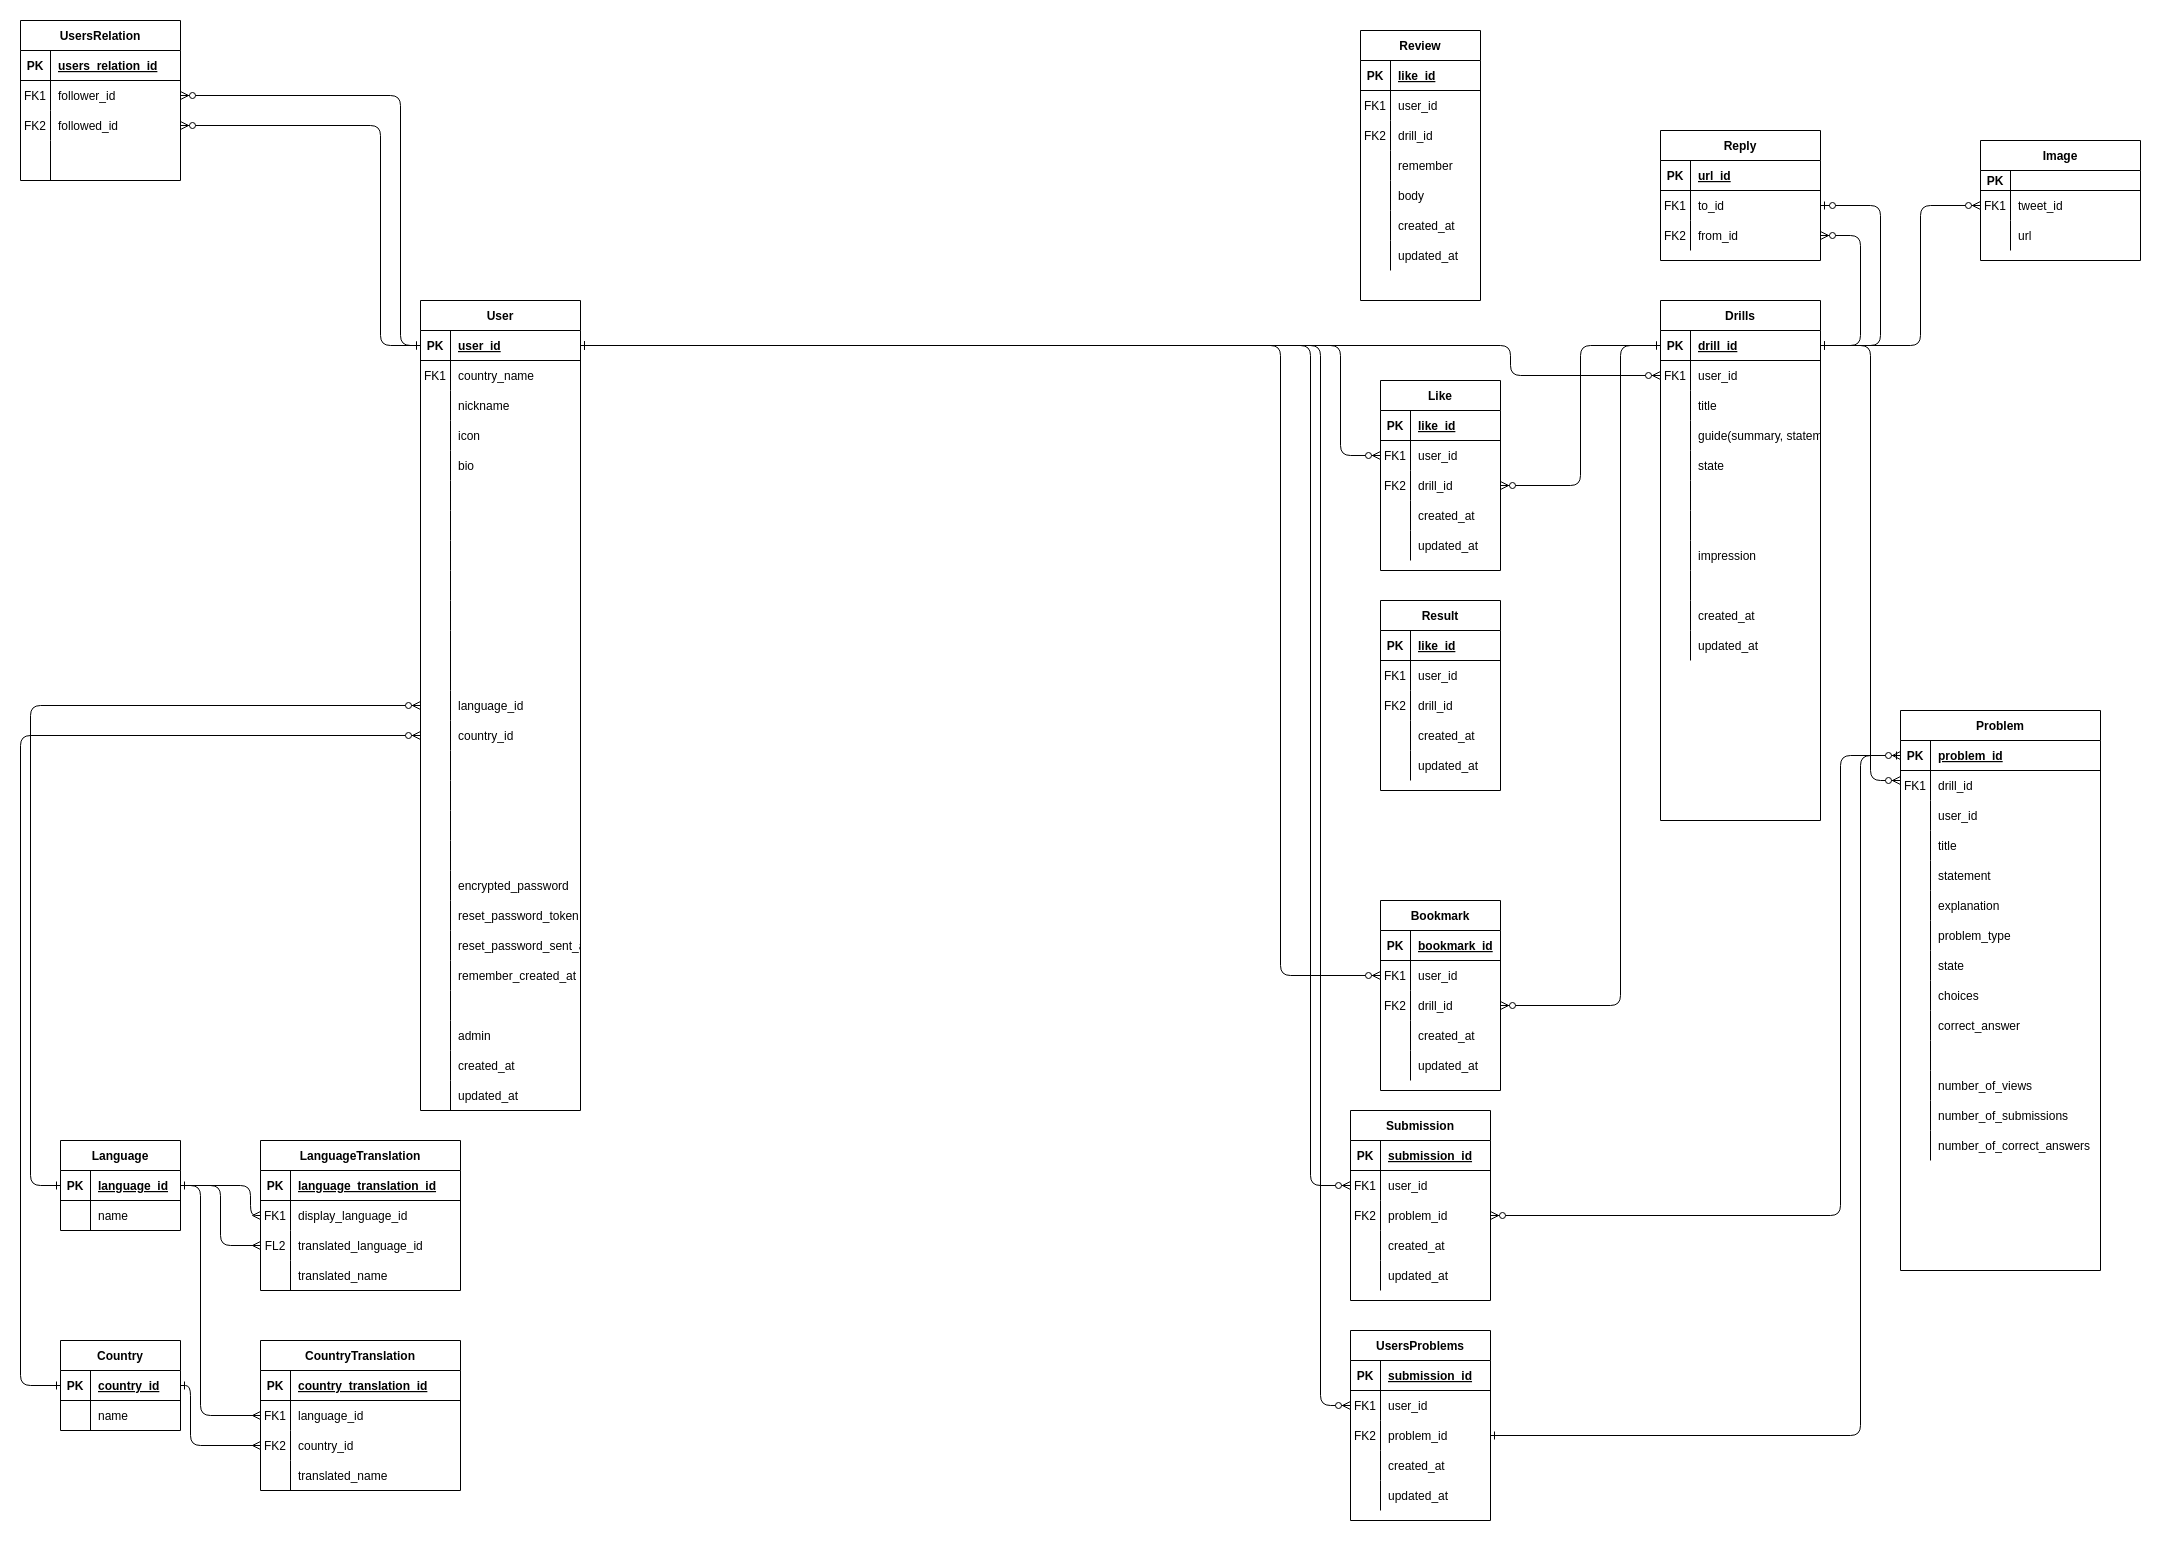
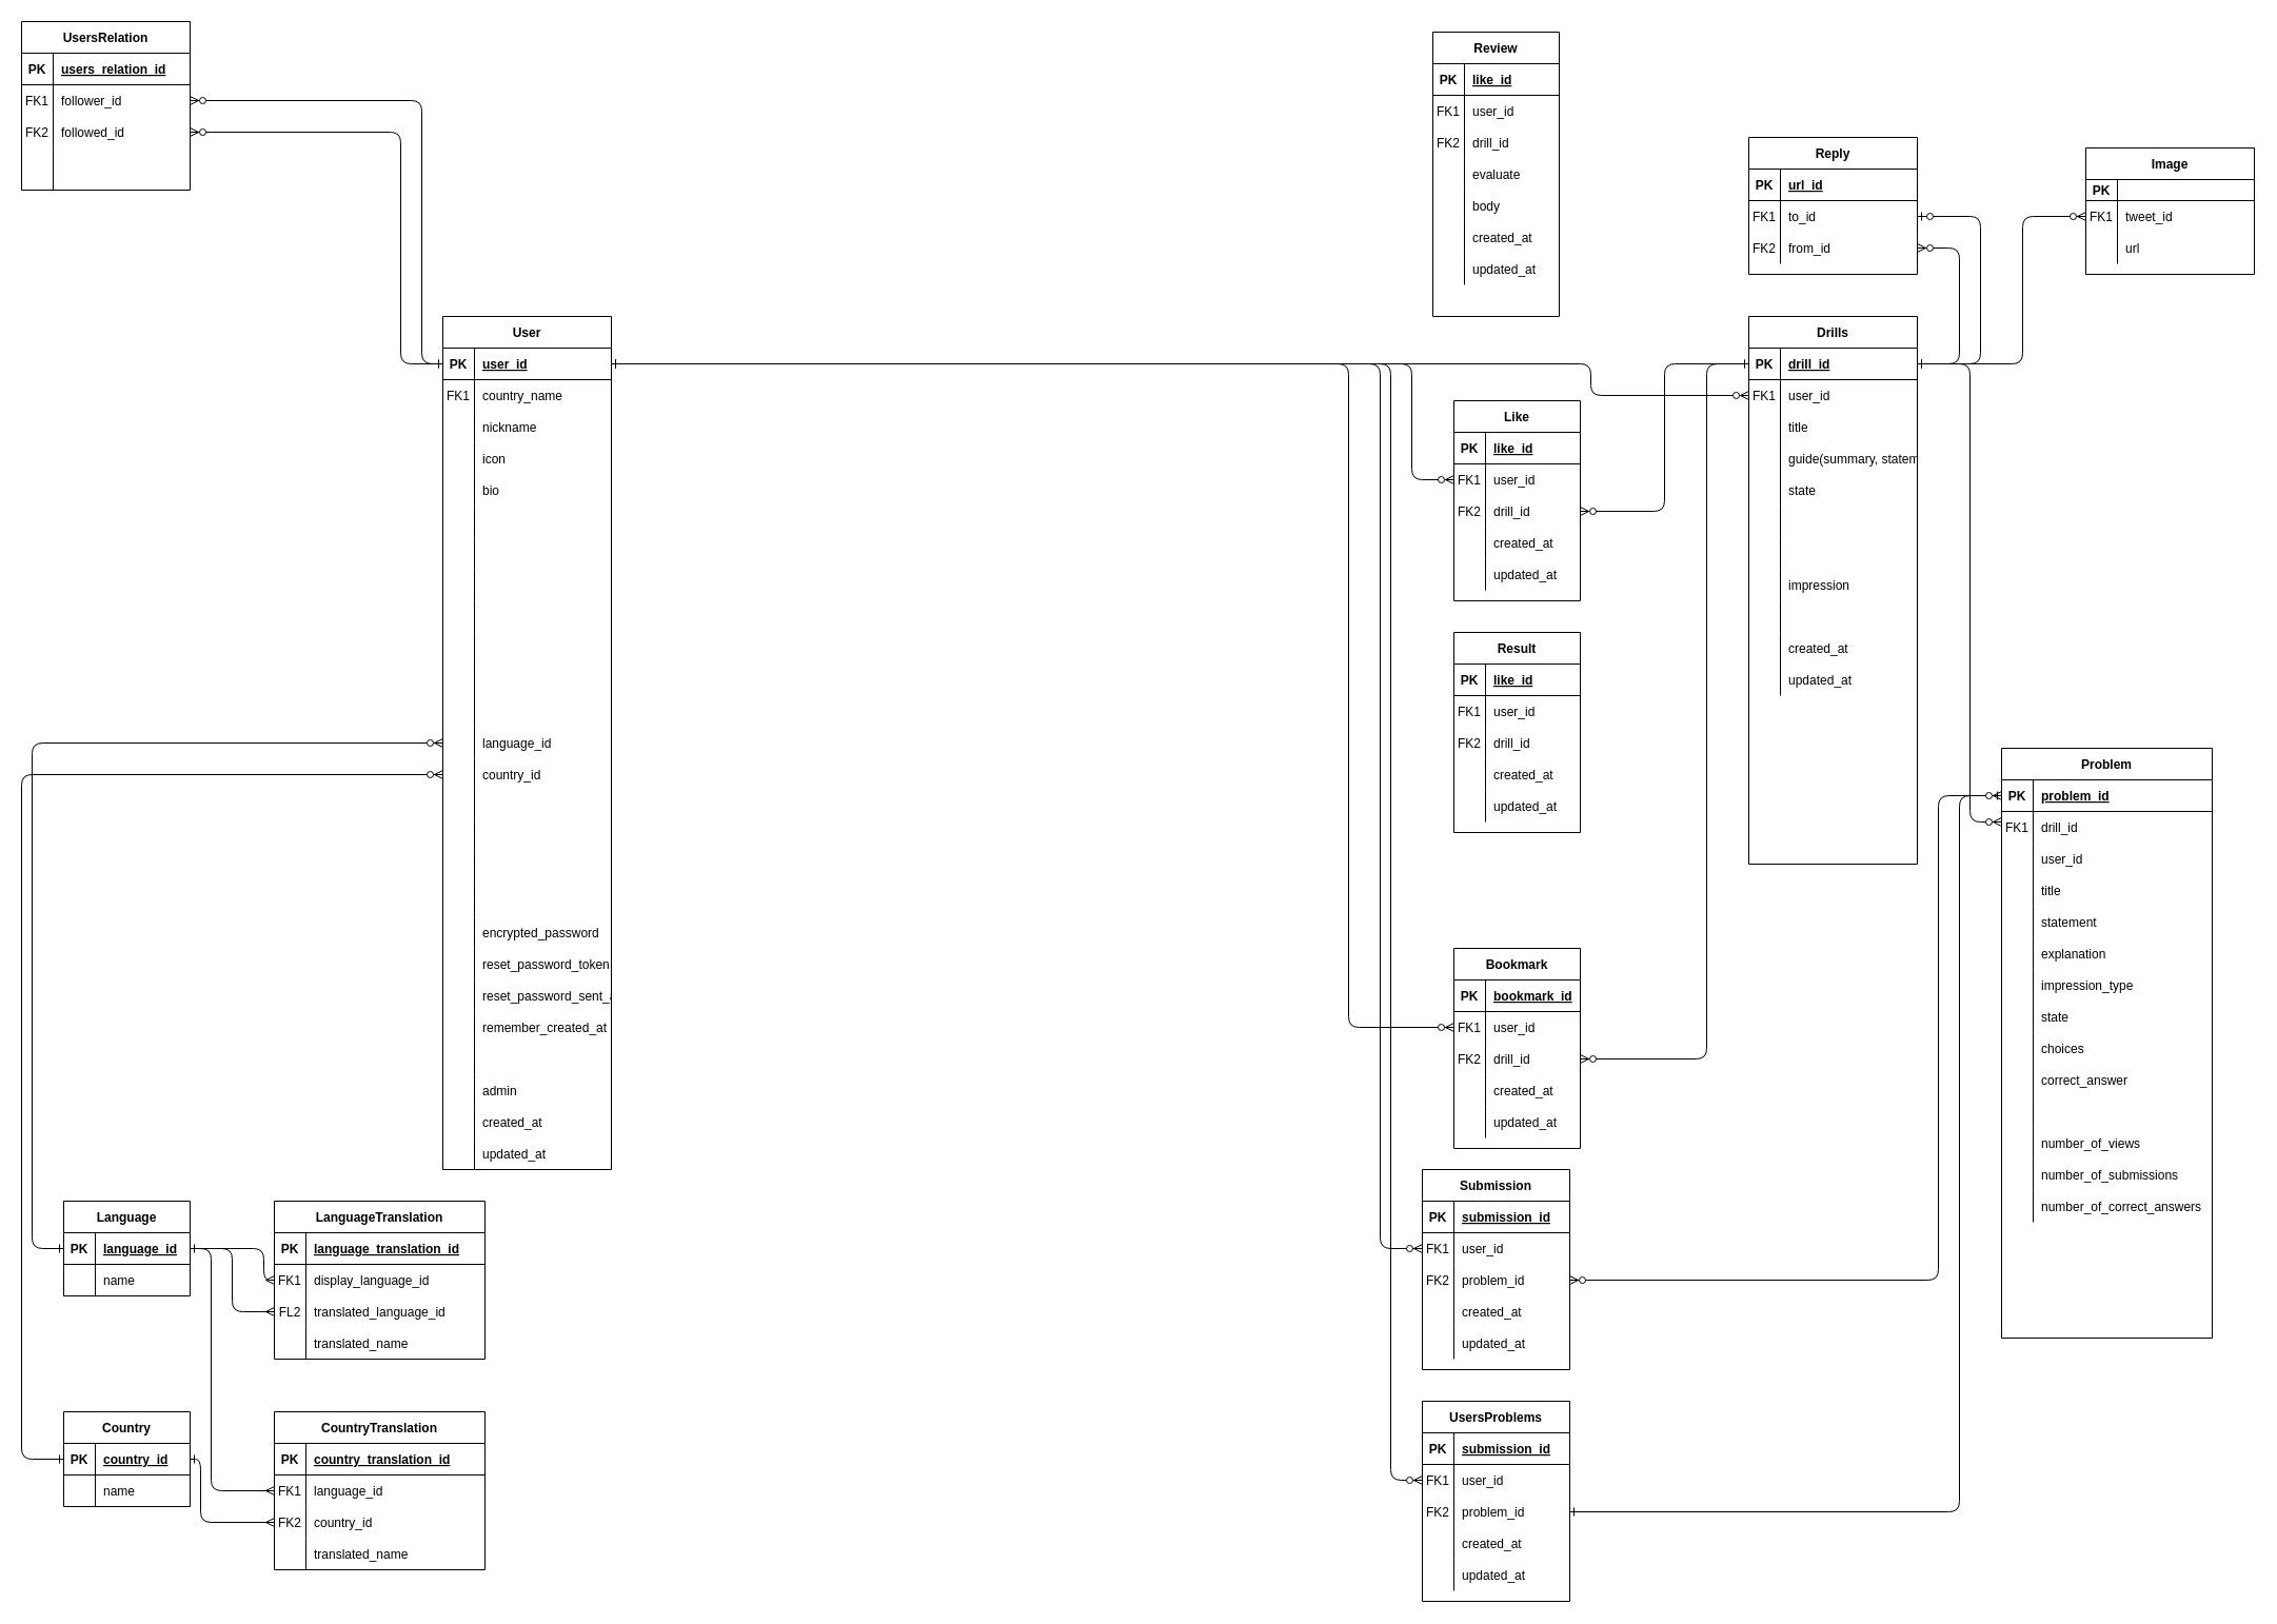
- <mxCell id="309" value="remember" style="shape=partialRectangle;overflow=hidden;connectable=0;fillColor=none;top=0;left=0;bottom=0;right=0;align=left;spacingLeft=6;" parent="307" vertex="1"><mxGeometry x="30" width="90" height="30" as="geometry" /></mxCell>
+ <mxCell id="309" value="evaluate" style="shape=partialRectangle;overflow=hidden;connectable=0;fillColor=none;top=0;left=0;bottom=0;right=0;align=left;spacingLeft=6;" parent="307" vertex="1"><mxGeometry x="30" width="90" height="30" as="geometry" /></mxCell>
- <mxCell id="275" value="problem_type" style="shape=partialRectangle;overflow=hidden;connectable=0;fillColor=none;top=0;left=0;bottom=0;right=0;align=left;spacingLeft=6;" parent="273" vertex="1"><mxGeometry x="30" width="170" height="30" as="geometry" /></mxCell>
+ <mxCell id="275" value="impression_type" style="shape=partialRectangle;overflow=hidden;connectable=0;fillColor=none;top=0;left=0;bottom=0;right=0;align=left;spacingLeft=6;" parent="273" vertex="1"><mxGeometry x="30" width="170" height="30" as="geometry" /></mxCell>
